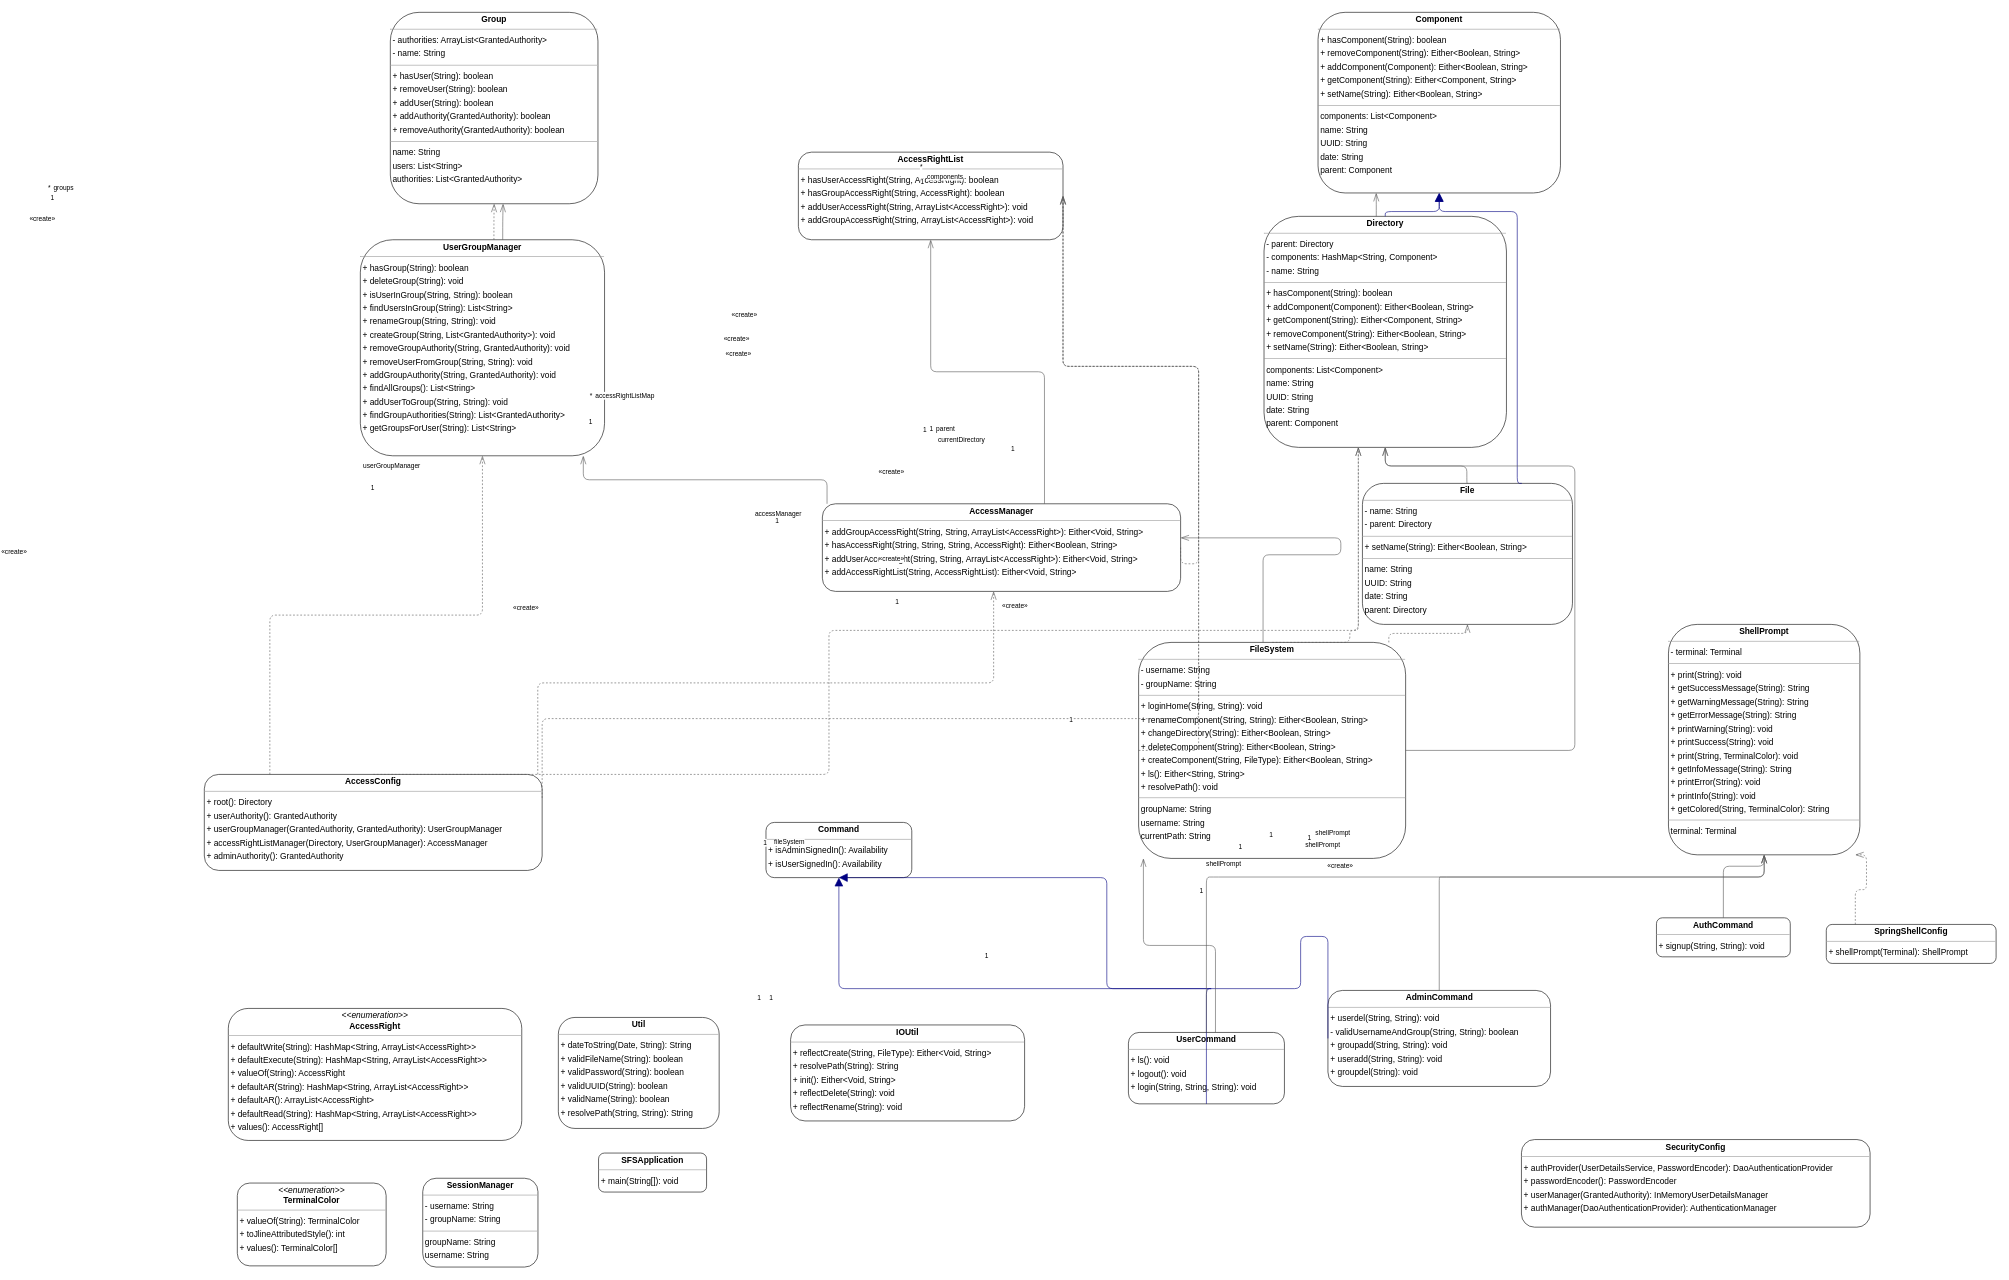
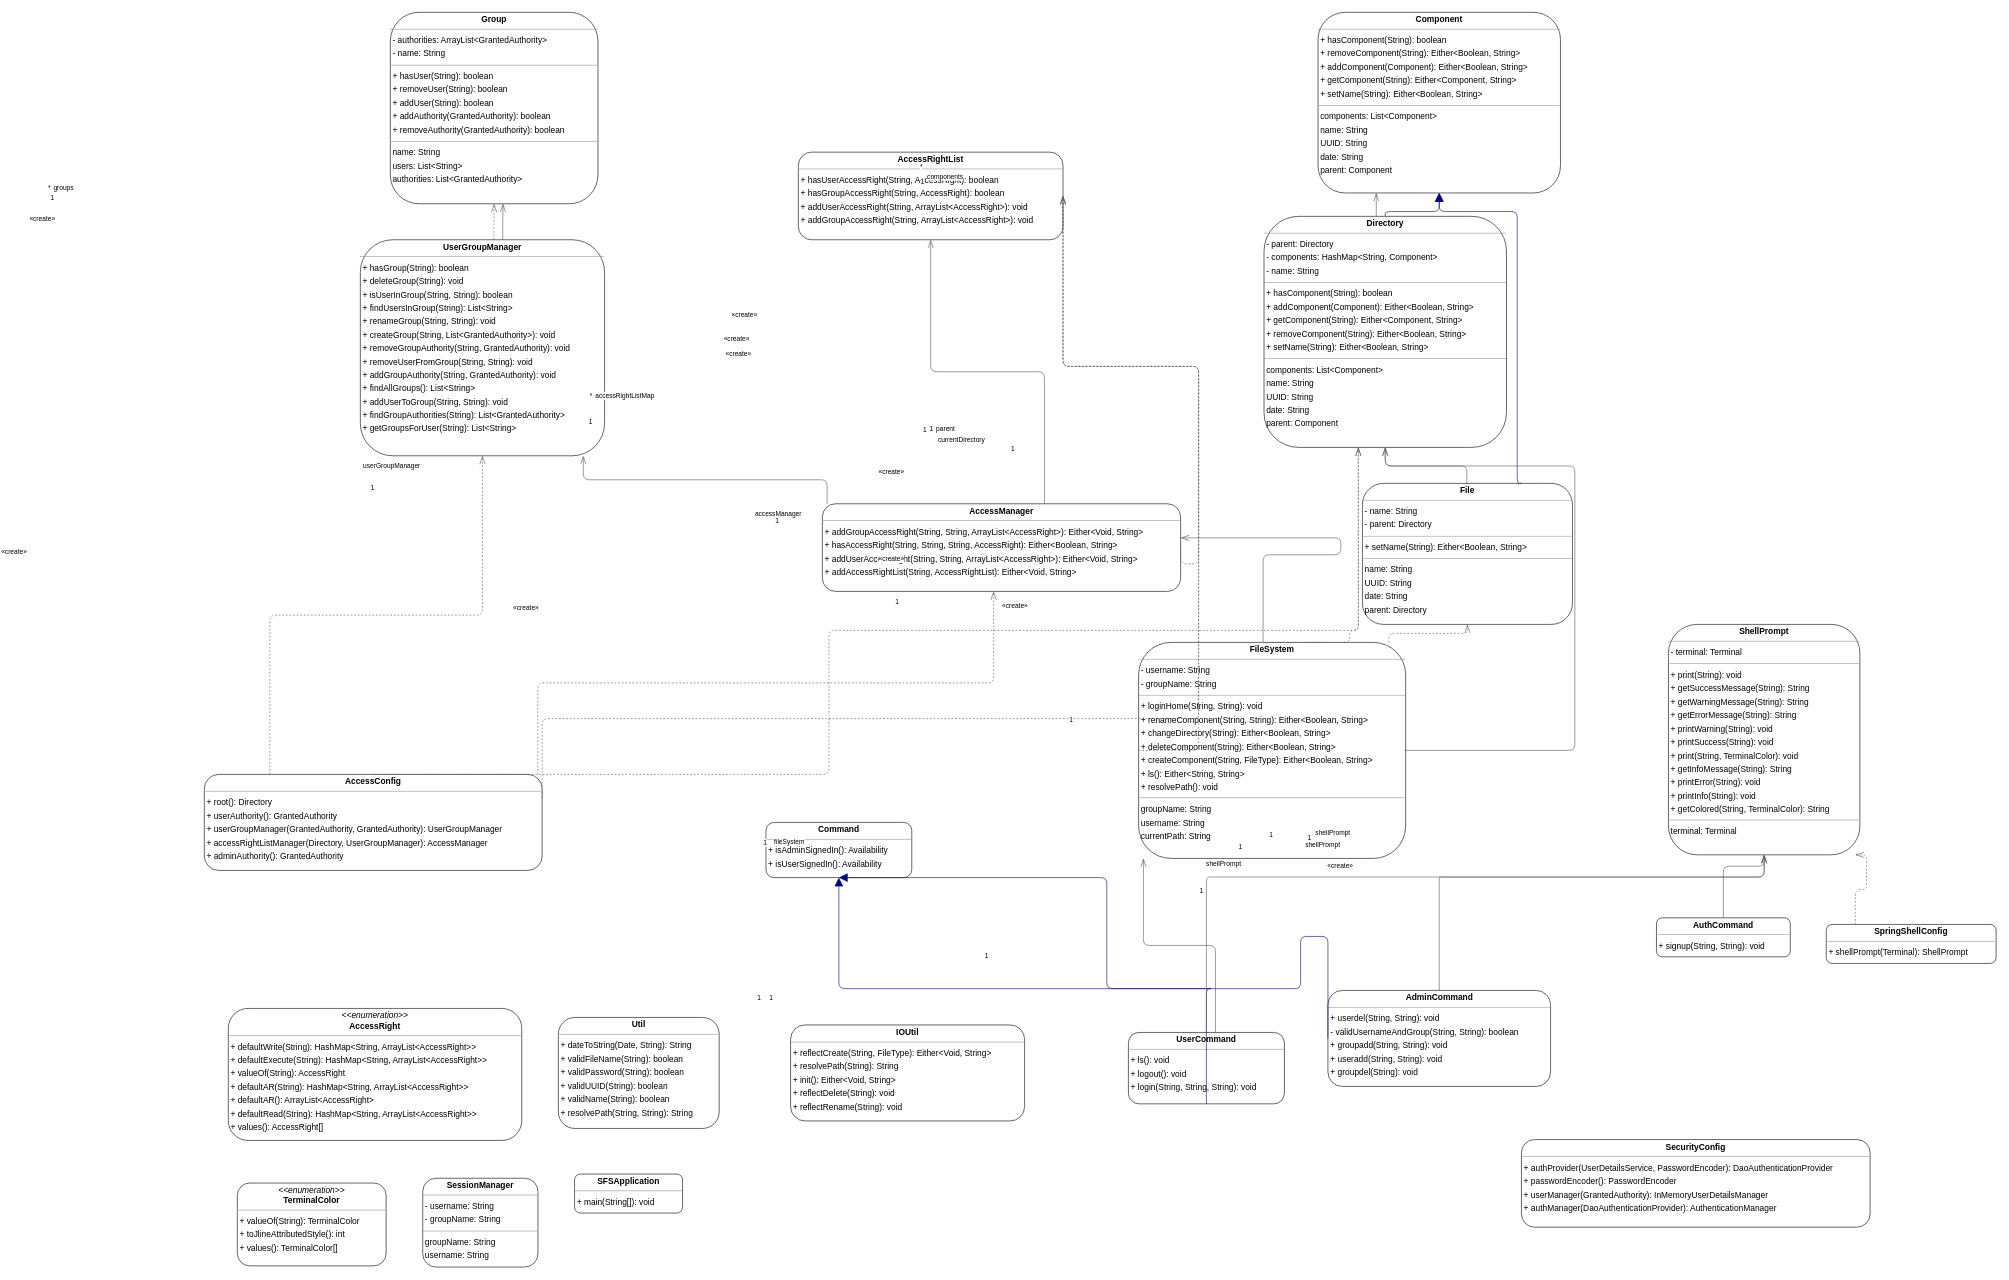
- <mxCell id="15" value="&lt;p style=&quot;margin:0px;margin-top:4px;text-align:center;&quot;&gt;&lt;b&gt;SFSApplication&lt;/b&gt;&lt;/p&gt;&lt;hr size=&quot;1&quot;/&gt;&lt;p style=&quot;margin:0 0 0 4px;line-height:1.6;&quot;&gt;+ main(String[]): void&lt;/p&gt;" style="verticalAlign=top;align=left;overflow=fill;fontSize=14;fontFamily=Helvetica;html=1;rounded=1;shadow=0;comic=0;labelBackgroundColor=none;strokeWidth=1;" parent="1" vertex="1"><mxGeometry x="677" y="1921" width="180" height="65" as="geometry" /></mxCell>
+ <mxCell id="15" value="&lt;p style=&quot;margin:0px;margin-top:4px;text-align:center;&quot;&gt;&lt;b&gt;SFSApplication&lt;/b&gt;&lt;/p&gt;&lt;hr size=&quot;1&quot;/&gt;&lt;p style=&quot;margin:0 0 0 4px;line-height:1.6;&quot;&gt;+ main(String[]): void&lt;/p&gt;" style="verticalAlign=top;align=left;overflow=fill;fontSize=14;fontFamily=Helvetica;html=1;rounded=1;shadow=0;comic=0;labelBackgroundColor=none;strokeWidth=1;" parent="1" vertex="1"><mxGeometry x="637" y="1956" width="180" height="65" as="geometry" /></mxCell>
